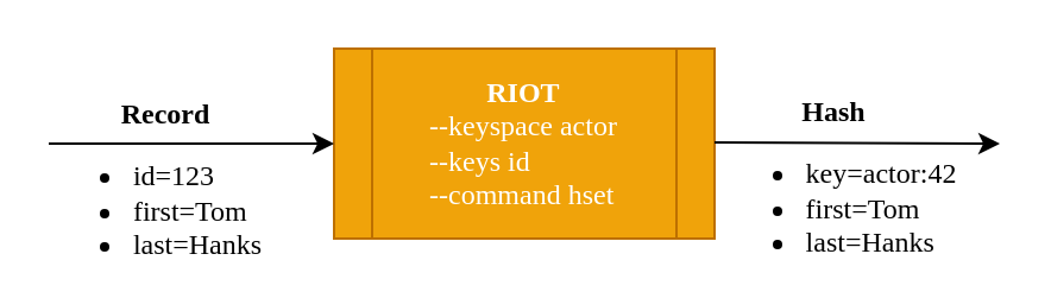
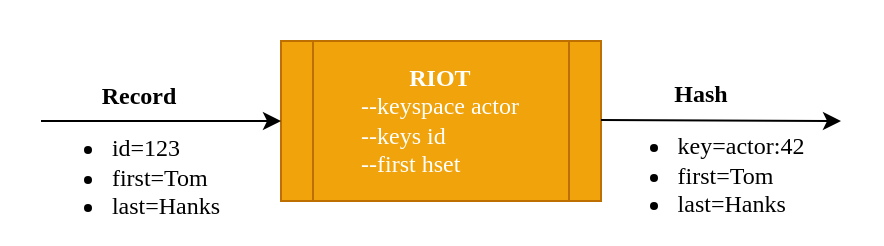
- <mxCell id="2" value="&lt;b&gt;RIOT&lt;/b&gt;&lt;div style=&quot;text-align: left;&quot;&gt;--keyspace actor&lt;/div&gt;&lt;div style=&quot;text-align: left;&quot;&gt;--keys id&lt;/div&gt;&lt;div style=&quot;text-align: left;&quot;&gt;--command hset&lt;br&gt;&lt;/div&gt;" style="shape=process;whiteSpace=wrap;html=1;backgroundOutline=1;fillColor=#f0a30a;strokeColor=#BD7000;fontFamily=Tahoma;fontColor=#FFFFFF;" parent="1" vertex="1"><mxGeometry x="140" y="20" width="160" height="80" as="geometry" /></mxCell>
+ <mxCell id="2" value="&lt;b&gt;RIOT&lt;/b&gt;&lt;div style=&quot;text-align: left;&quot;&gt;--keyspace actor&lt;/div&gt;&lt;div style=&quot;text-align: left;&quot;&gt;--keys id&lt;/div&gt;&lt;div style=&quot;text-align: left;&quot;&gt;--first hset&lt;br&gt;&lt;/div&gt;" style="shape=process;whiteSpace=wrap;html=1;backgroundOutline=1;fillColor=#f0a30a;strokeColor=#BD7000;fontFamily=Tahoma;fontColor=#FFFFFF;" parent="1" vertex="1"><mxGeometry x="140" y="20" width="160" height="80" as="geometry" /></mxCell>
